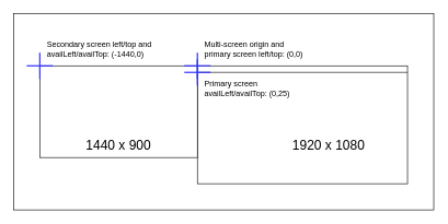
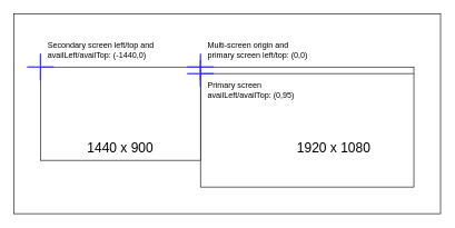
- <mxCell id="17" value="&lt;div align=&quot;left&quot;&gt;Primary screen availLeft/availTop: (0,25)&lt;br&gt;&lt;/div&gt;" style="text;html=1;strokeColor=none;fillColor=none;align=center;verticalAlign=middle;whiteSpace=wrap;rounded=0;" parent="1" vertex="1"><mxGeometry x="310" y="105" width="160" height="60" as="geometry" /></mxCell>
+ <mxCell id="17" value="&lt;div align=&quot;left&quot;&gt;Primary screen availLeft/availTop: (0,95)&lt;br&gt;&lt;/div&gt;" style="text;html=1;strokeColor=none;fillColor=none;align=center;verticalAlign=middle;whiteSpace=wrap;rounded=0;" parent="1" vertex="1"><mxGeometry x="310" y="105" width="160" height="60" as="geometry" /></mxCell>
